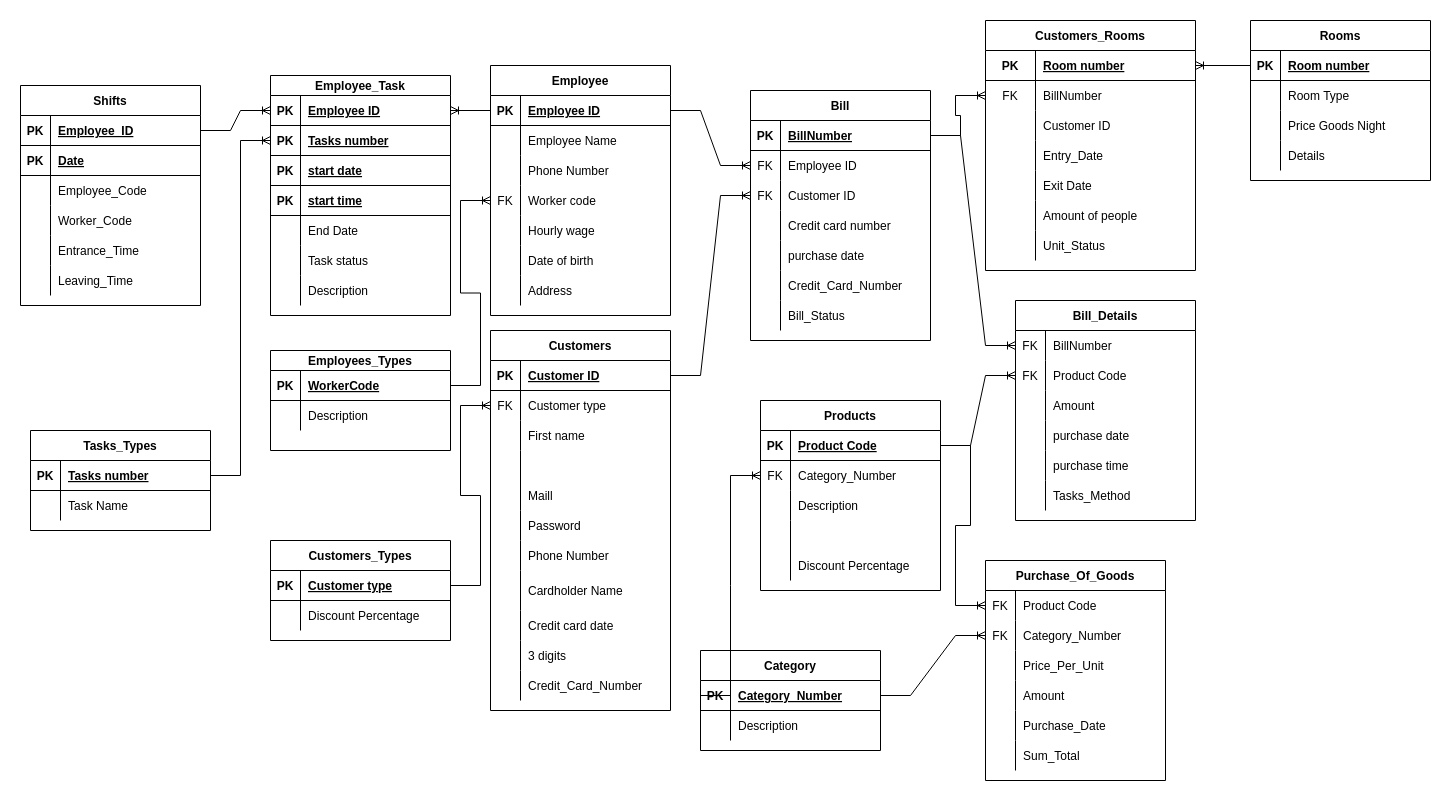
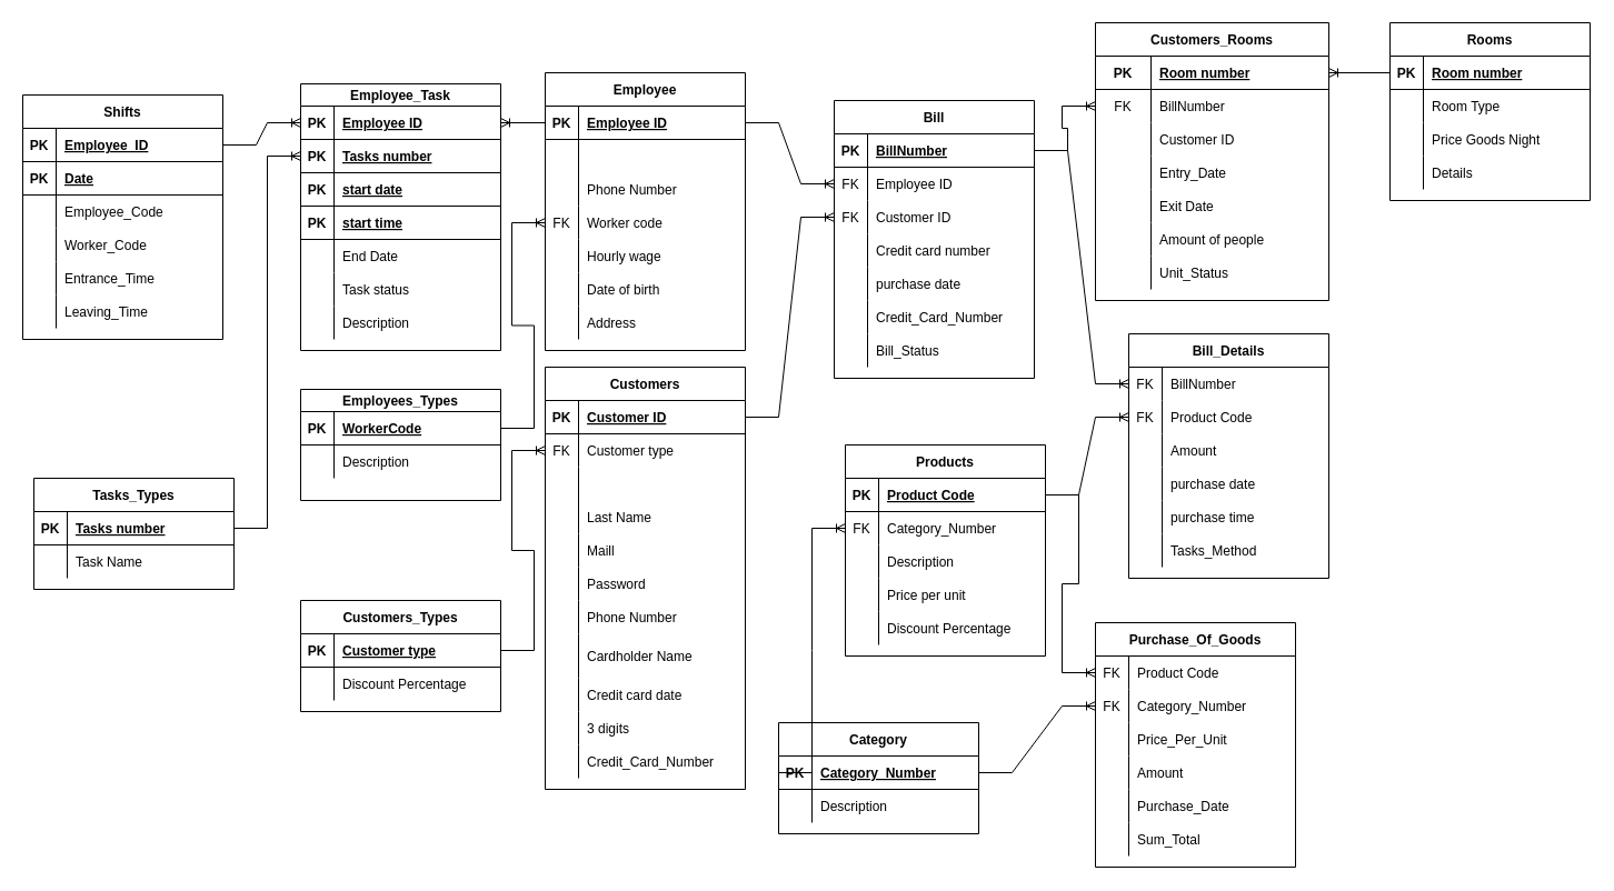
- <mxCell id="15" value="Employee Name" style="shape=partialRectangle;connectable=0;fillColor=none;top=0;left=0;bottom=0;right=0;align=left;spacingLeft=6;overflow=hidden;" parent="13" vertex="1"><mxGeometry x="30" width="150" height="30" as="geometry"><mxRectangle width="150" height="30" as="alternateBounds" /></mxGeometry></mxCell>
- <mxCell id="84" value="First name" style="shape=partialRectangle;connectable=0;fillColor=none;top=0;left=0;bottom=0;right=0;align=left;spacingLeft=6;overflow=hidden;" parent="82" vertex="1"><mxGeometry x="30" width="150" height="30" as="geometry"><mxRectangle width="150" height="30" as="alternateBounds" /></mxGeometry></mxCell>
+ <mxCell id="87" value="Last Name" style="shape=partialRectangle;connectable=0;fillColor=none;top=0;left=0;bottom=0;right=0;align=left;spacingLeft=6;overflow=hidden;" parent="85" vertex="1"><mxGeometry x="30" width="150" height="30" as="geometry"><mxRectangle width="150" height="30" as="alternateBounds" /></mxGeometry></mxCell>
+ <mxCell id="144" value="Price per unit" style="shape=partialRectangle;connectable=0;fillColor=none;top=0;left=0;bottom=0;right=0;align=left;spacingLeft=6;overflow=hidden;" parent="142" vertex="1"><mxGeometry x="30" width="150" height="30" as="geometry"><mxRectangle width="150" height="30" as="alternateBounds" /></mxGeometry></mxCell>
